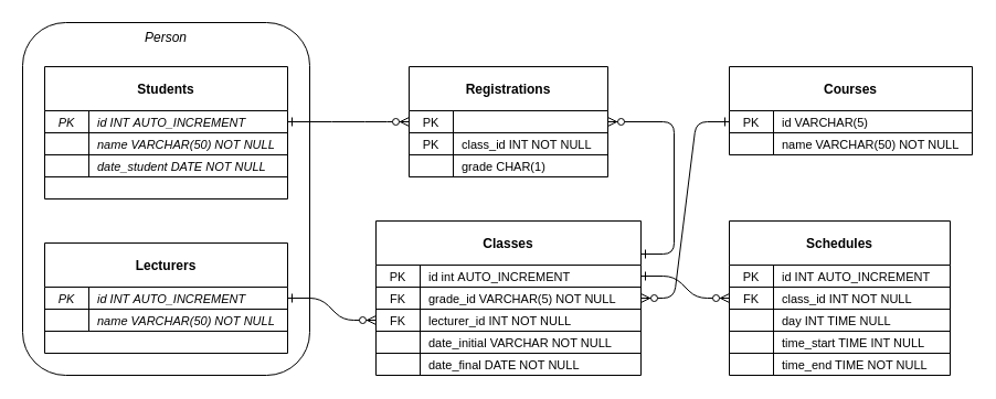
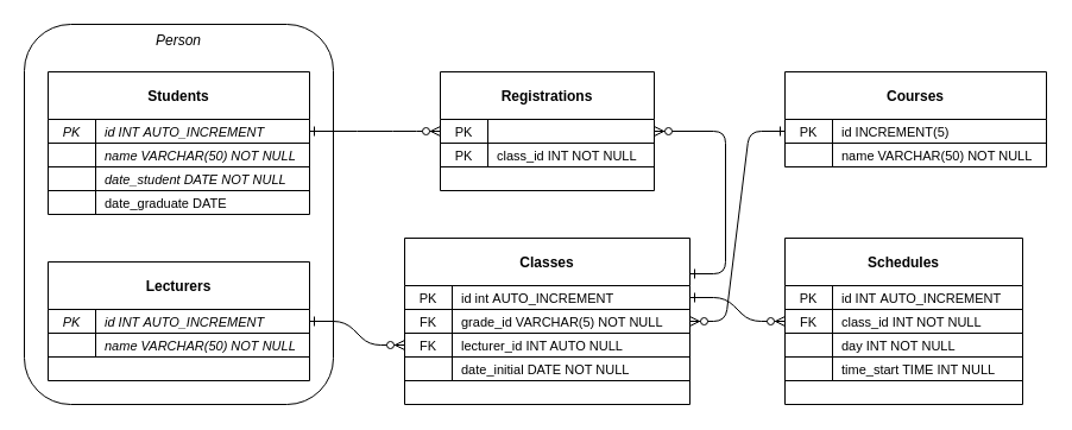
- <mxCell id="5" value="id VARCHAR(5)" style="shape=partialRectangle;overflow=hidden;connectable=0;fillColor=none;top=0;left=0;bottom=0;right=0;align=left;spacingLeft=6;fontStyle=0;fontSize=11;" parent="3" vertex="1"><mxGeometry x="40" width="180" height="20" as="geometry"><mxRectangle width="180" height="20" as="alternateBounds" /></mxGeometry></mxCell>
+ <mxCell id="5" value="id INCREMENT(5)" style="shape=partialRectangle;overflow=hidden;connectable=0;fillColor=none;top=0;left=0;bottom=0;right=0;align=left;spacingLeft=6;fontStyle=0;fontSize=11;" parent="3" vertex="1"><mxGeometry x="40" width="180" height="20" as="geometry"><mxRectangle width="180" height="20" as="alternateBounds" /></mxGeometry></mxCell>
- <mxCell id="35" value="grade CHAR(1)" style="shape=partialRectangle;overflow=hidden;connectable=0;fillColor=none;top=0;left=0;bottom=0;right=0;align=left;spacingLeft=6;fontSize=11;" parent="33" vertex="1"><mxGeometry x="40" width="140" height="20" as="geometry"><mxRectangle width="140" height="20" as="alternateBounds" /></mxGeometry></mxCell>
+ <mxCell id="67" value="date_graduate DATE" style="shape=partialRectangle;overflow=hidden;connectable=0;fillColor=none;top=0;left=0;bottom=0;right=0;align=left;spacingLeft=6;fontSize=11;" parent="65" vertex="1"><mxGeometry x="40" width="180" height="20" as="geometry"><mxRectangle width="180" height="20" as="alternateBounds" /></mxGeometry></mxCell>
- <mxCell id="18" value="lecturer_id INT NOT NULL" style="shape=partialRectangle;connectable=0;fillColor=none;top=0;left=0;bottom=0;right=0;align=left;spacingLeft=6;fontStyle=0;overflow=hidden;fontSize=11;" parent="16" vertex="1"><mxGeometry x="40" width="200" height="20" as="geometry"><mxRectangle width="200" height="20" as="alternateBounds" /></mxGeometry></mxCell>
+ <mxCell id="18" value="lecturer_id INT AUTO NULL" style="shape=partialRectangle;connectable=0;fillColor=none;top=0;left=0;bottom=0;right=0;align=left;spacingLeft=6;fontStyle=0;overflow=hidden;fontSize=11;" parent="16" vertex="1"><mxGeometry x="40" width="200" height="20" as="geometry"><mxRectangle width="200" height="20" as="alternateBounds" /></mxGeometry></mxCell>
- <mxCell id="46" value="day INT TIME NULL" style="shape=partialRectangle;connectable=0;fillColor=none;top=0;left=0;bottom=0;right=0;align=left;spacingLeft=6;fontStyle=0;overflow=hidden;fontSize=11;" parent="44" vertex="1"><mxGeometry x="40" width="160" height="20" as="geometry"><mxRectangle width="160" height="20" as="alternateBounds" /></mxGeometry></mxCell>
+ <mxCell id="46" value="day INT NOT NULL" style="shape=partialRectangle;connectable=0;fillColor=none;top=0;left=0;bottom=0;right=0;align=left;spacingLeft=6;fontStyle=0;overflow=hidden;fontSize=11;" parent="44" vertex="1"><mxGeometry x="40" width="160" height="20" as="geometry"><mxRectangle width="160" height="20" as="alternateBounds" /></mxGeometry></mxCell>
- <mxCell id="21" value="date_initial VARCHAR NOT NULL" style="shape=partialRectangle;connectable=0;fillColor=none;top=0;left=0;bottom=0;right=0;align=left;spacingLeft=6;fontStyle=0;overflow=hidden;fontSize=11;" parent="19" vertex="1"><mxGeometry x="40" width="200" height="20" as="geometry"><mxRectangle width="200" height="20" as="alternateBounds" /></mxGeometry></mxCell>
+ <mxCell id="21" value="date_initial DATE NOT NULL" style="shape=partialRectangle;connectable=0;fillColor=none;top=0;left=0;bottom=0;right=0;align=left;spacingLeft=6;fontStyle=0;overflow=hidden;fontSize=11;" parent="19" vertex="1"><mxGeometry x="40" width="200" height="20" as="geometry"><mxRectangle width="200" height="20" as="alternateBounds" /></mxGeometry></mxCell>
- <mxCell id="24" value="date_final DATE NOT NULL" style="shape=partialRectangle;overflow=hidden;connectable=0;fillColor=none;top=0;left=0;bottom=0;right=0;align=left;spacingLeft=6;fontSize=11;" parent="22" vertex="1"><mxGeometry x="40" width="200" height="20" as="geometry"><mxRectangle width="200" height="20" as="alternateBounds" /></mxGeometry></mxCell>
- <mxCell id="52" value="time_end TIME NOT NULL" style="shape=partialRectangle;overflow=hidden;connectable=0;fillColor=none;top=0;left=0;bottom=0;right=0;align=left;spacingLeft=6;fontSize=11;" parent="50" vertex="1"><mxGeometry x="40" width="160" height="20" as="geometry"><mxRectangle width="160" height="20" as="alternateBounds" /></mxGeometry></mxCell>
